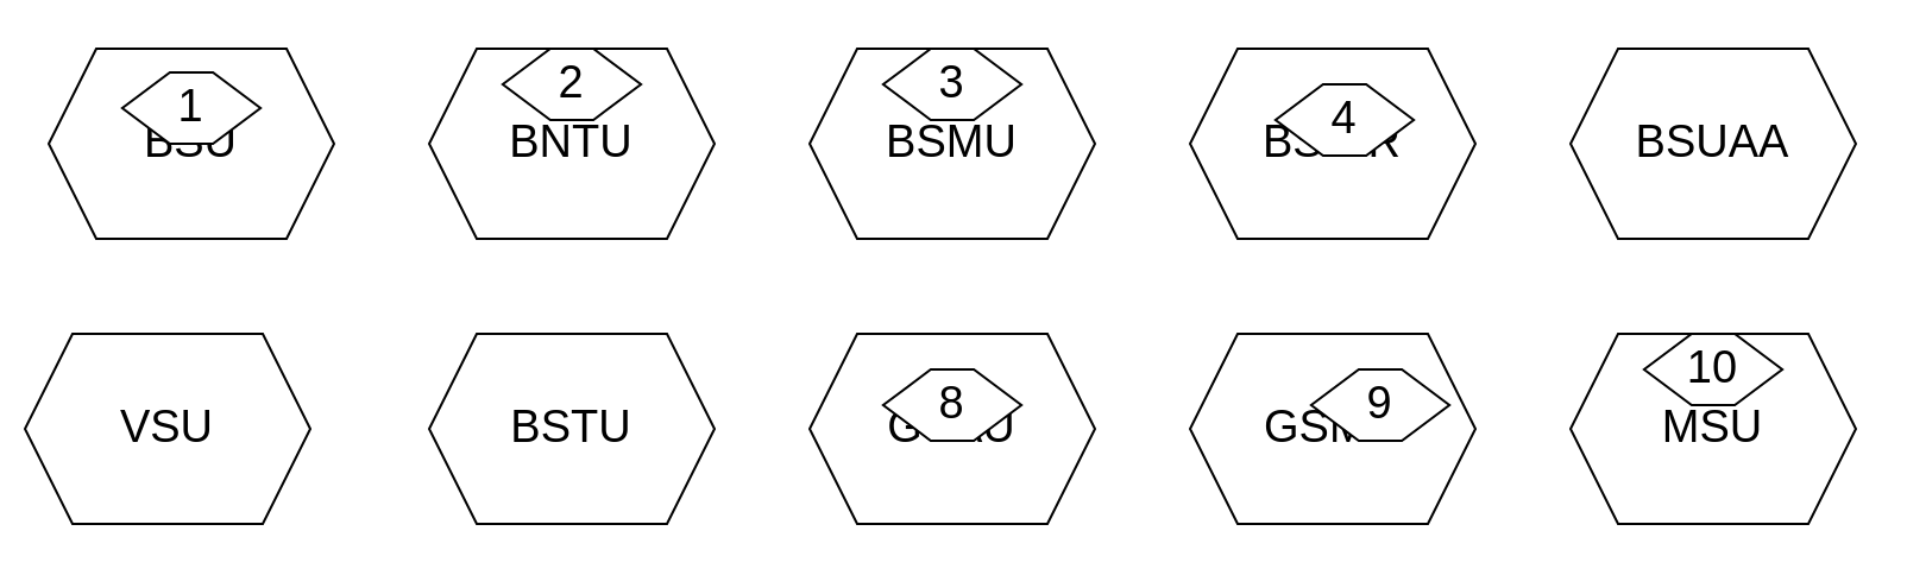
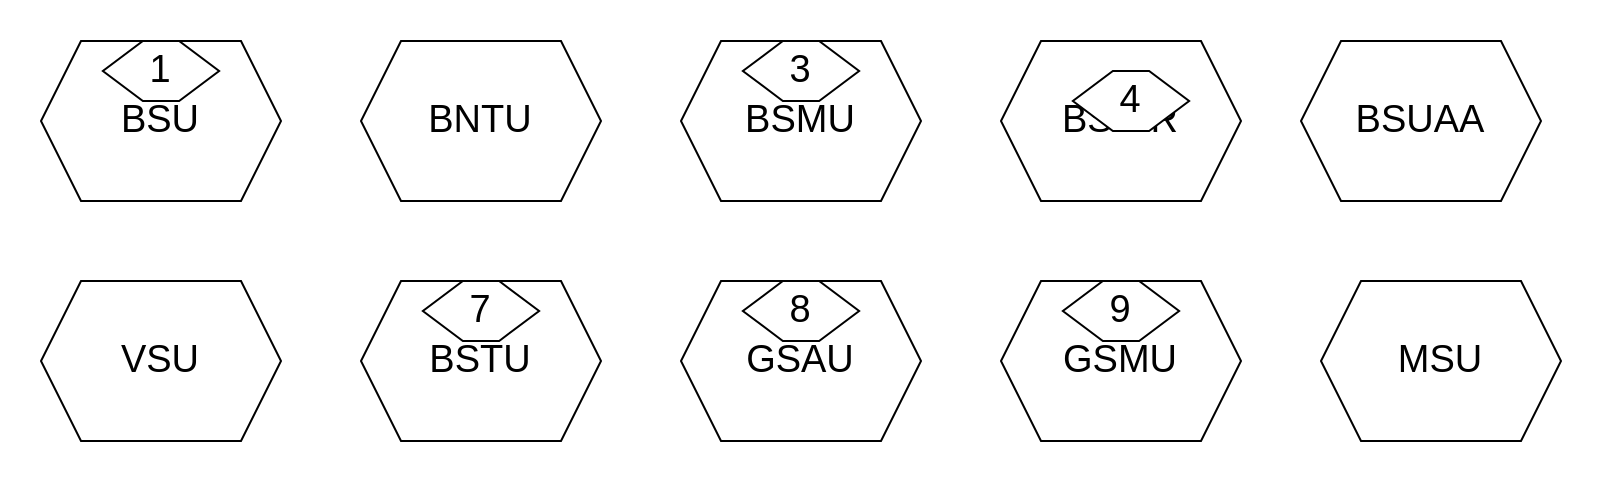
- <mxCell id="5" value="2" style="shape=hexagon;perimeter=hexagonPerimeter2;whiteSpace=wrap;html=1;fixedSize=1;fontSize=19;" vertex="1" parent="1"><mxGeometry x="210.94" y="20" width="58.12" height="30" as="geometry" /></mxCell>
- <mxCell id="3" value="1" style="shape=hexagon;perimeter=hexagonPerimeter2;whiteSpace=wrap;html=1;fixedSize=1;fontSize=19;" vertex="1" parent="1"><mxGeometry x="50.94" y="30" width="58.12" height="30" as="geometry" /></mxCell>
+ <mxCell id="3" value="1" style="shape=hexagon;perimeter=hexagonPerimeter2;whiteSpace=wrap;html=1;fixedSize=1;fontSize=19;" vertex="1" parent="1"><mxGeometry x="50.94" y="20" width="58.12" height="30" as="geometry" /></mxCell>
- <mxCell id="10" value="BSUAA" style="shape=hexagon;perimeter=hexagonPerimeter2;whiteSpace=wrap;html=1;fixedSize=1;fontSize=19;" vertex="1" parent="1"><mxGeometry x="660" y="20" width="120" height="80" as="geometry" /></mxCell>
+ <mxCell id="10" value="BSUAA" style="shape=hexagon;perimeter=hexagonPerimeter2;whiteSpace=wrap;html=1;fixedSize=1;fontSize=19;" vertex="1" parent="1"><mxGeometry x="650" y="20" width="120" height="80" as="geometry" /></mxCell>
+ <mxCell id="13" value="7" style="shape=hexagon;perimeter=hexagonPerimeter2;whiteSpace=wrap;html=1;fixedSize=1;fontSize=19;" vertex="1" parent="1"><mxGeometry x="210.94" y="140" width="58.12" height="30" as="geometry" /></mxCell>
- <mxCell id="19" value="10" style="shape=hexagon;perimeter=hexagonPerimeter2;whiteSpace=wrap;html=1;fixedSize=1;fontSize=19;" vertex="1" parent="1"><mxGeometry x="690.94" y="140" width="58.12" height="30" as="geometry" /></mxCell>
- <mxCell id="15" value="8" style="shape=hexagon;perimeter=hexagonPerimeter2;whiteSpace=wrap;html=1;fixedSize=1;fontSize=19;" vertex="1" parent="1"><mxGeometry x="370.94" y="155" width="58.12" height="30" as="geometry" /></mxCell>
+ <mxCell id="15" value="8" style="shape=hexagon;perimeter=hexagonPerimeter2;whiteSpace=wrap;html=1;fixedSize=1;fontSize=19;" vertex="1" parent="1"><mxGeometry x="370.94" y="140" width="58.12" height="30" as="geometry" /></mxCell>
- <mxCell id="17" value="9" style="shape=hexagon;perimeter=hexagonPerimeter2;whiteSpace=wrap;html=1;fixedSize=1;fontSize=19;" vertex="1" parent="1"><mxGeometry x="550.94" y="155" width="58.12" height="30" as="geometry" /></mxCell>
+ <mxCell id="17" value="9" style="shape=hexagon;perimeter=hexagonPerimeter2;whiteSpace=wrap;html=1;fixedSize=1;fontSize=19;" vertex="1" parent="1"><mxGeometry x="530.94" y="140" width="58.12" height="30" as="geometry" /></mxCell>
- <mxCell id="11" value="VSU" style="shape=hexagon;perimeter=hexagonPerimeter2;whiteSpace=wrap;html=1;fixedSize=1;fontSize=19;" vertex="1" parent="1"><mxGeometry x="10" y="140" width="120" height="80" as="geometry" /></mxCell>
+ <mxCell id="11" value="VSU" style="shape=hexagon;perimeter=hexagonPerimeter2;whiteSpace=wrap;html=1;fixedSize=1;fontSize=19;" vertex="1" parent="1"><mxGeometry x="20" y="140" width="120" height="80" as="geometry" /></mxCell>
